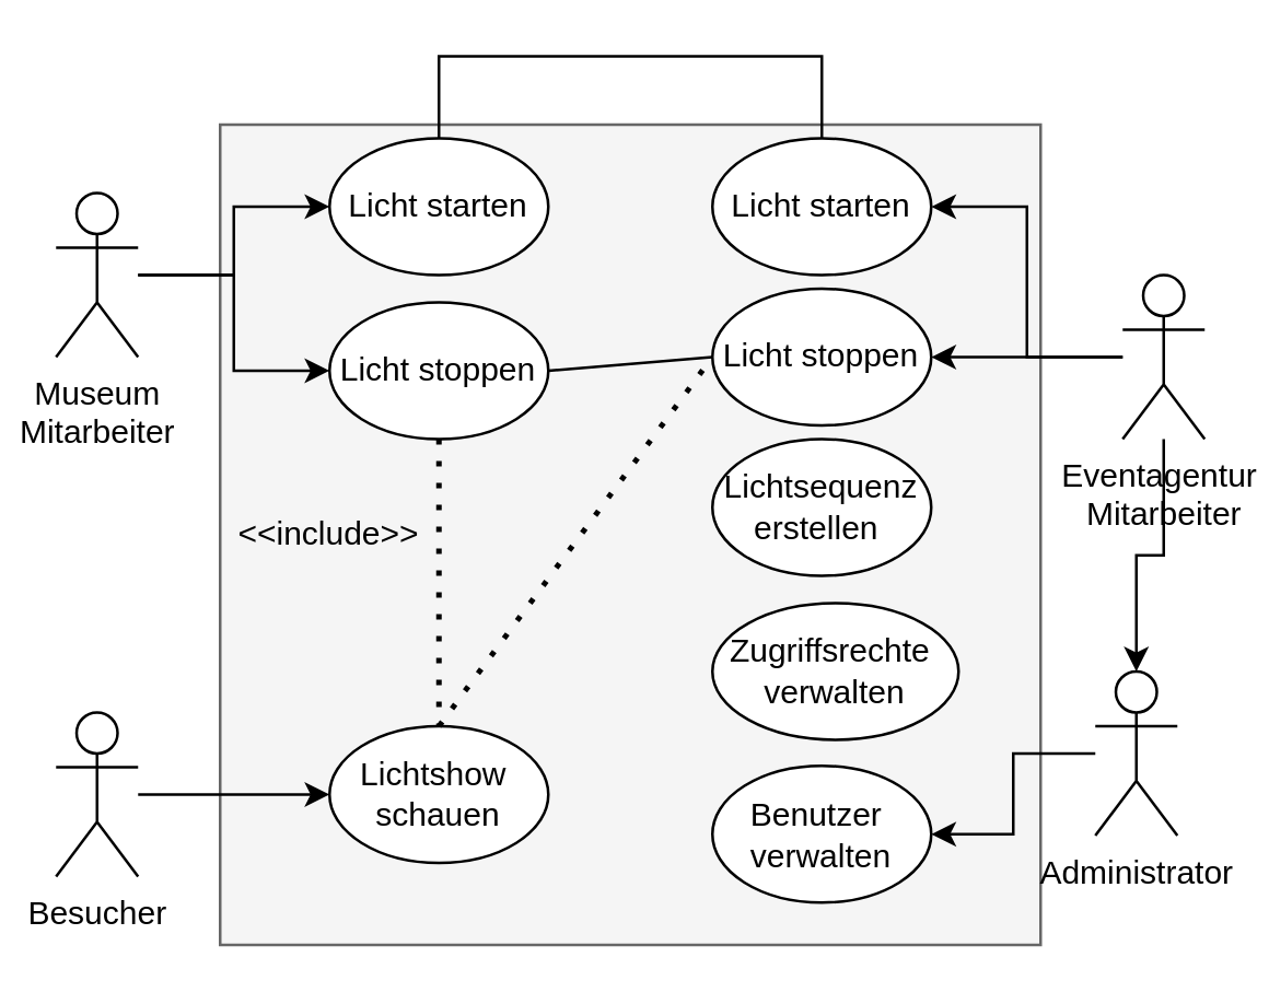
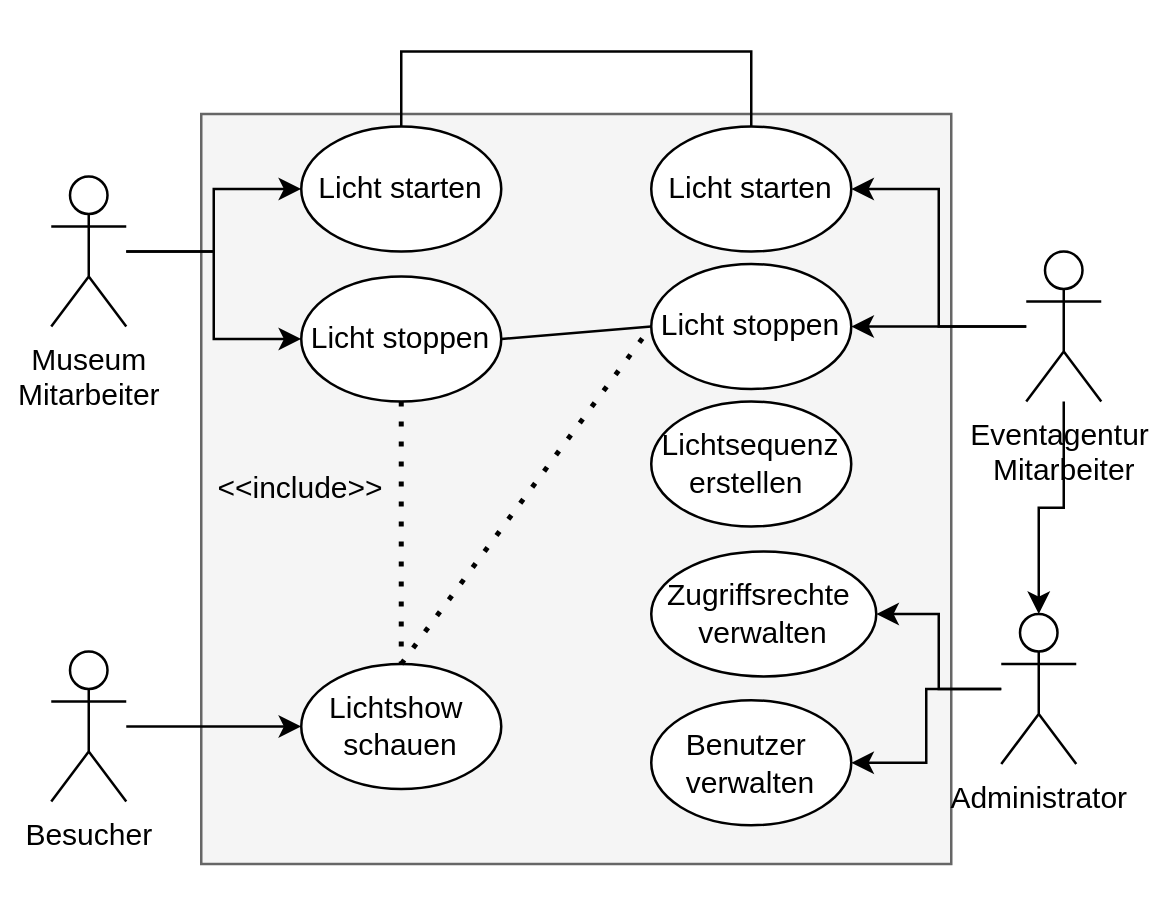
+ <mxCell id="13" style="edgeStyle=orthogonalEdgeStyle;rounded=0;orthogonalLoop=1;jettySize=auto;html=1;" edge="1" parent="1" source="14" target="17"><mxGeometry relative="1" as="geometry" /></mxCell>
